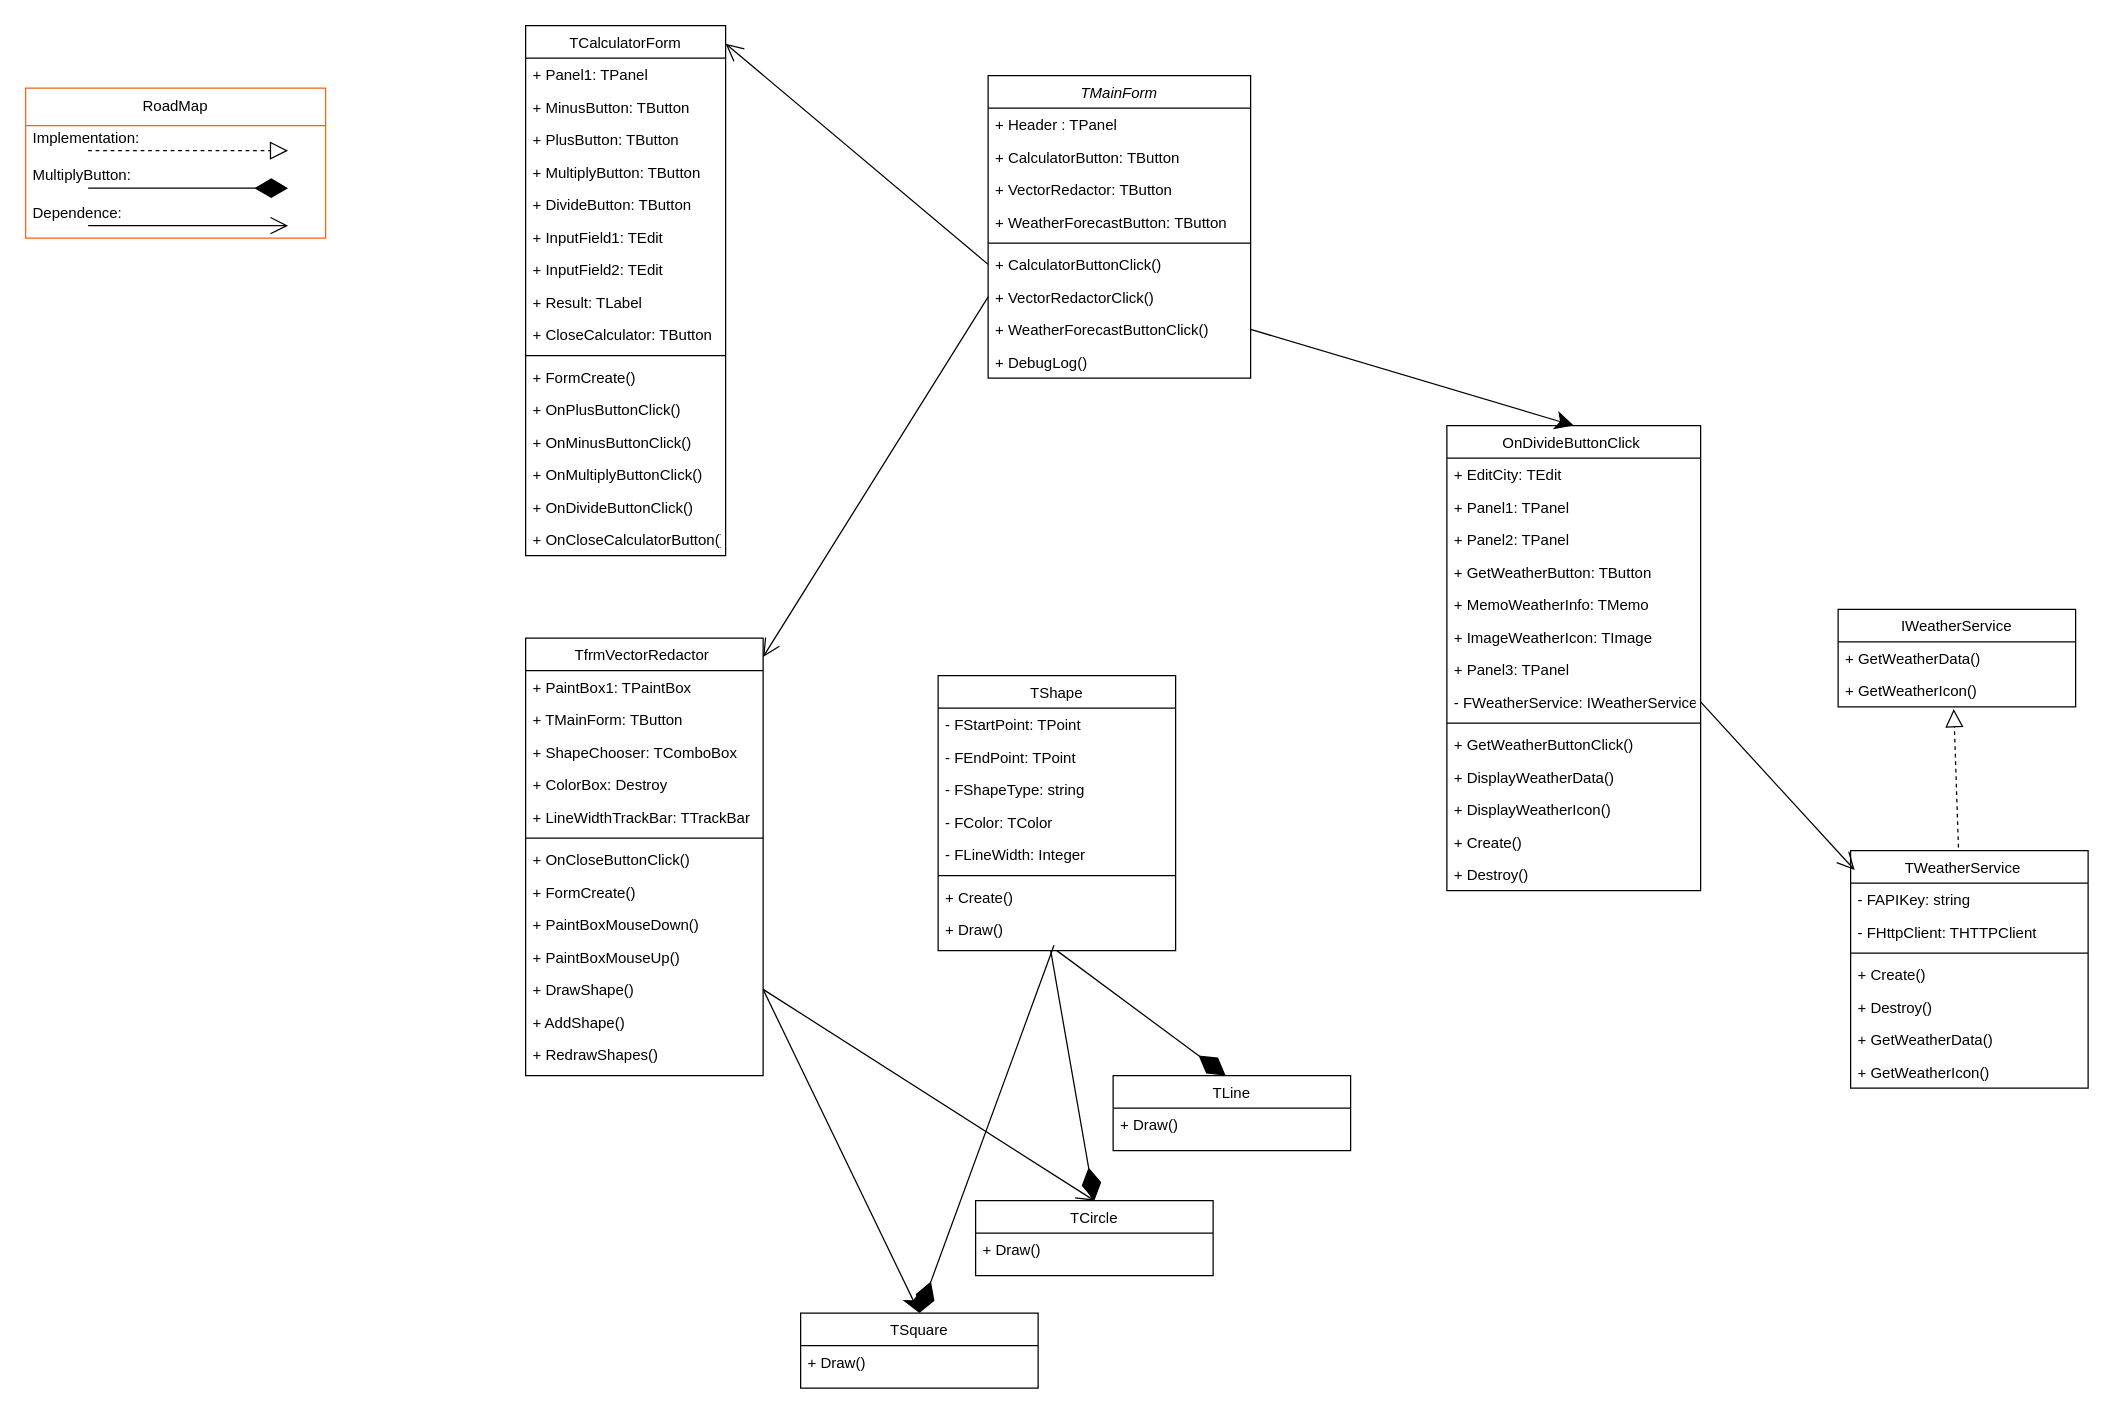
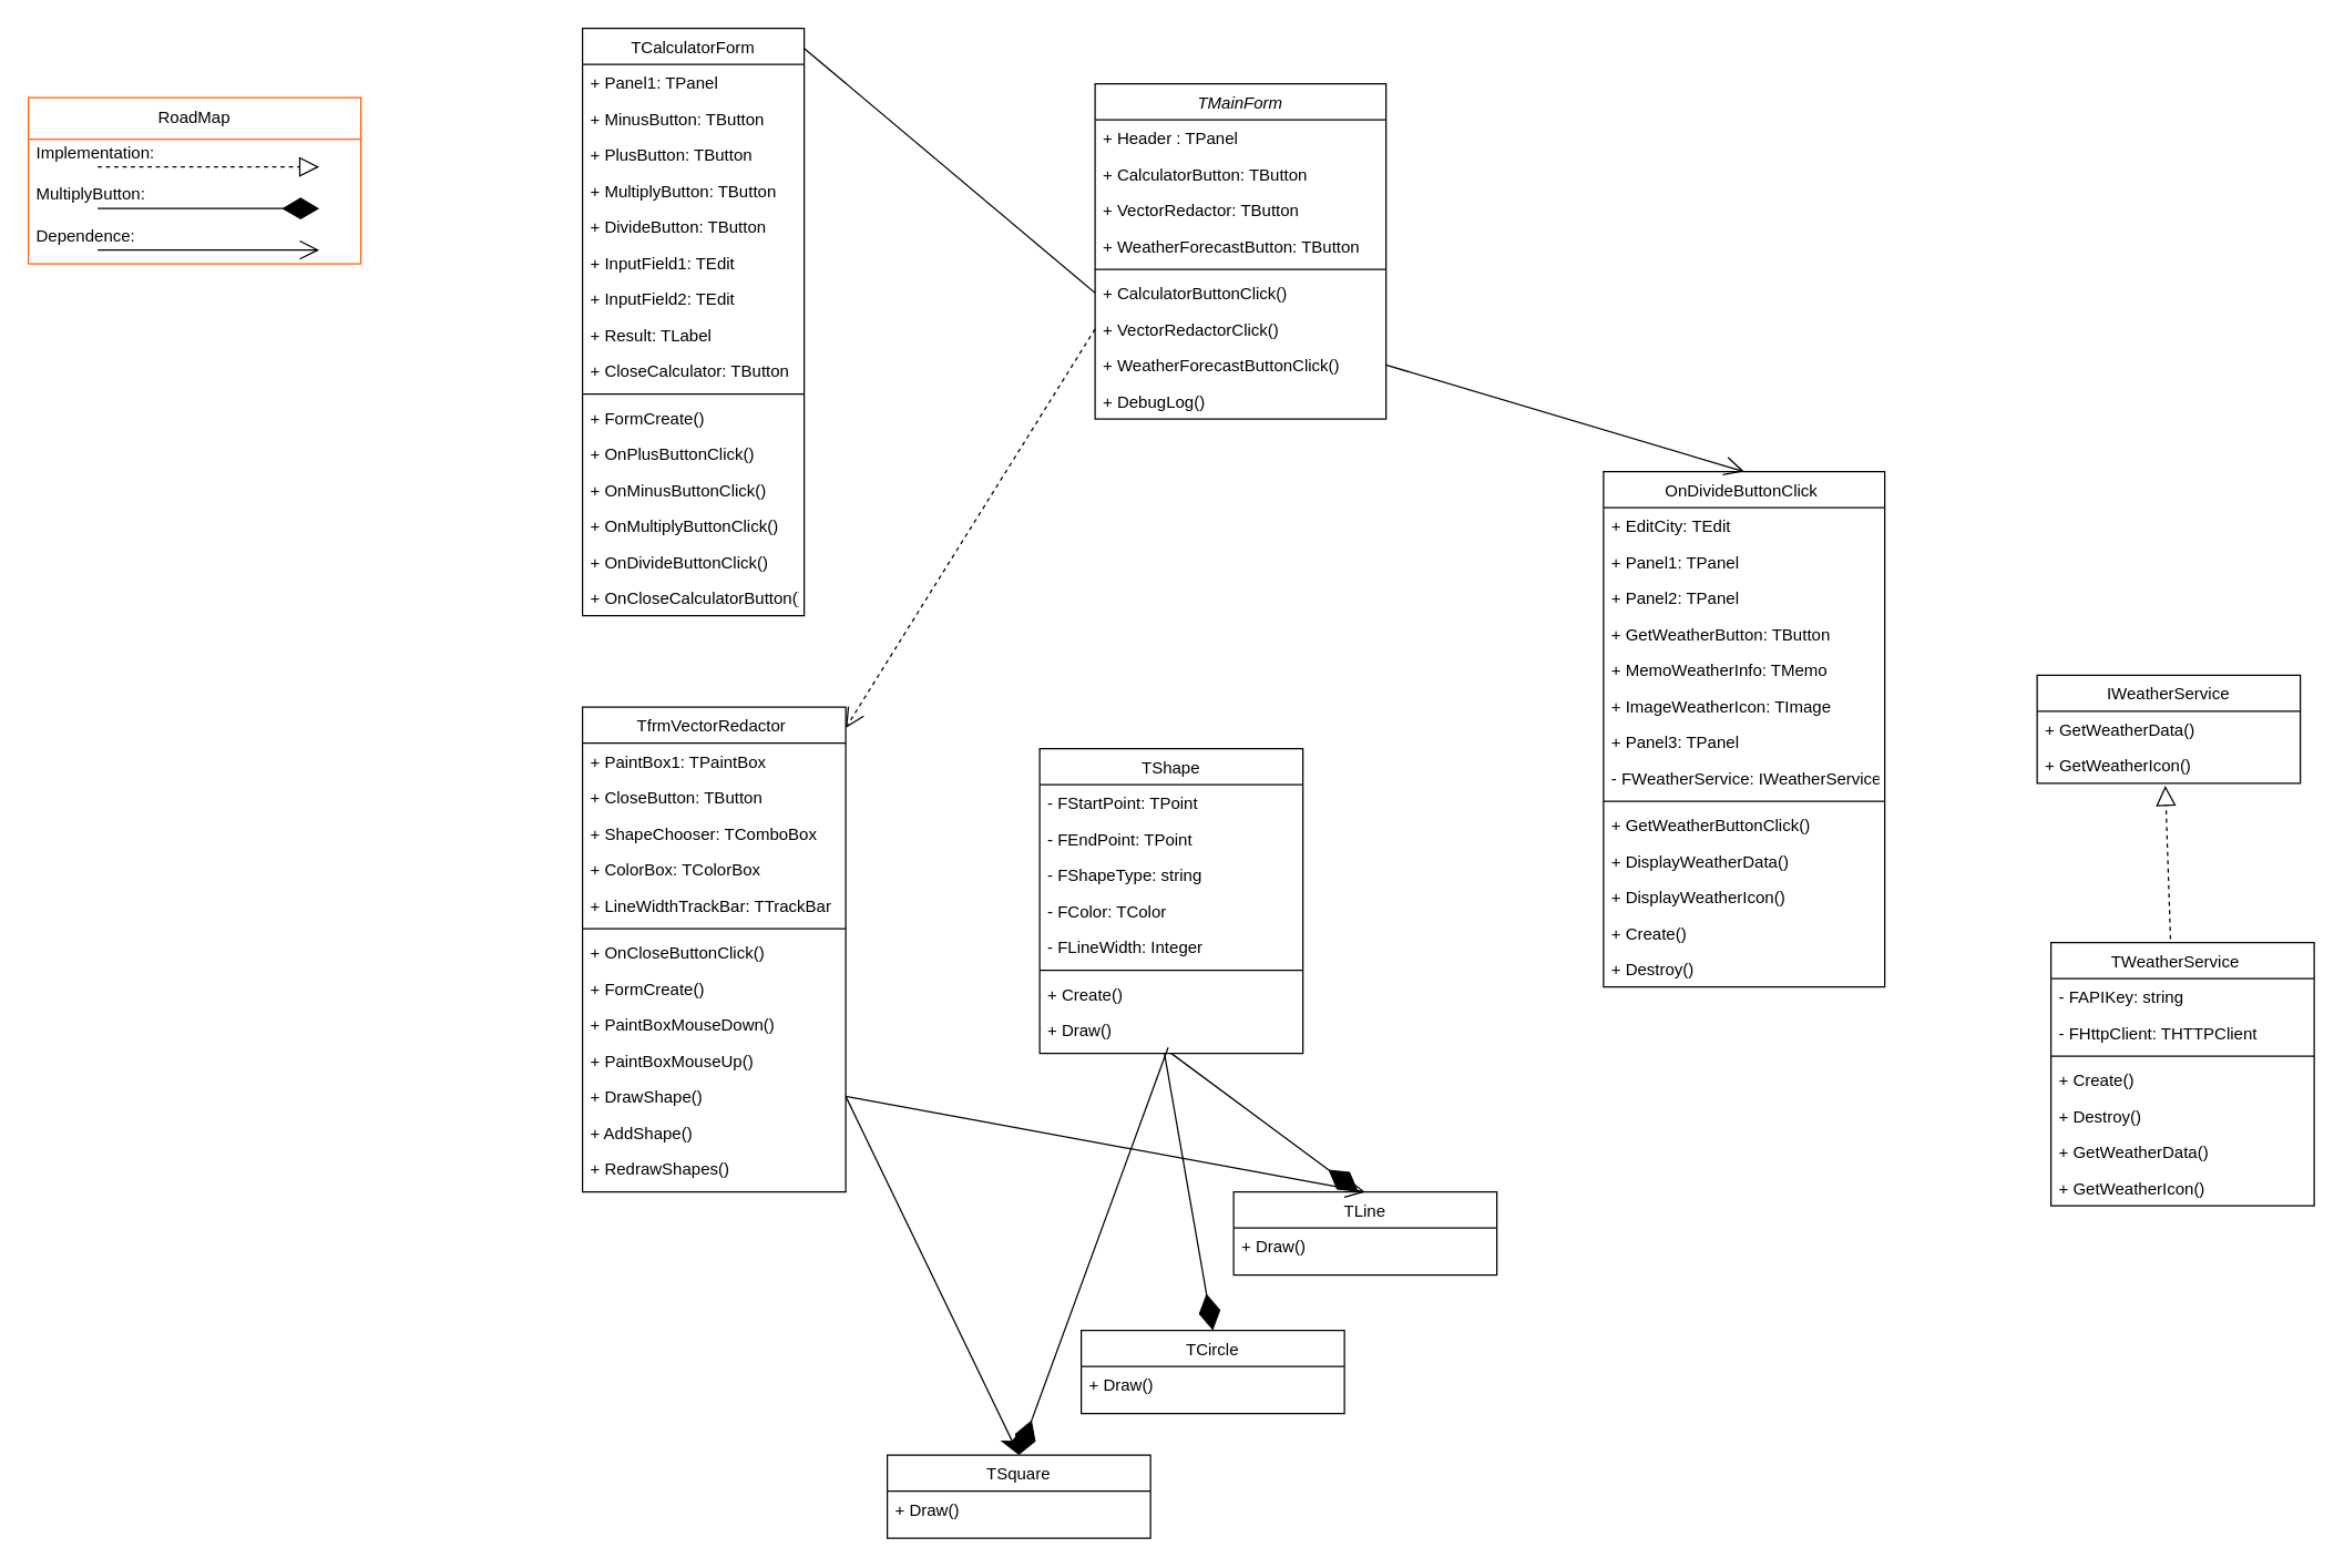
- <mxCell id="87" value="" style="endArrow=open;endFill=1;endSize=12;html=1;rounded=0;entryX=1;entryY=0.034;entryDx=0;entryDy=0;exitX=0;exitY=0.5;exitDx=0;exitDy=0;entryPerimeter=0;" edge="1" parent="1" source="8" target="26"><mxGeometry width="160" relative="1" as="geometry"><mxPoint x="900" y="240" as="sourcePoint" /><mxPoint x="1050" y="260" as="targetPoint" /></mxGeometry></mxCell>
+ <mxCell id="87" value="" style="endArrow=none;endFill=1;endSize=12;html=1;rounded=0;entryX=1;entryY=0.034;entryDx=0;entryDy=0;exitX=0;exitY=0.5;exitDx=0;exitDy=0;entryPerimeter=0;" edge="1" parent="1" source="8" target="26"><mxGeometry width="160" relative="1" as="geometry"><mxPoint x="900" y="240" as="sourcePoint" /><mxPoint x="1050" y="260" as="targetPoint" /></mxGeometry></mxCell>
- <mxCell id="89" value="" style="endArrow=classic;endFill=1;endSize=12;html=1;rounded=0;entryX=0.5;entryY=0;entryDx=0;entryDy=0;exitX=1;exitY=0.5;exitDx=0;exitDy=0;" edge="1" parent="1" source="10" target="61"><mxGeometry width="160" relative="1" as="geometry"><mxPoint x="1160" y="170" as="sourcePoint" /><mxPoint x="1120" y="350" as="targetPoint" /></mxGeometry></mxCell>
+ <mxCell id="89" value="" style="endArrow=open;endFill=1;endSize=12;html=1;rounded=0;entryX=0.5;entryY=0;entryDx=0;entryDy=0;exitX=1;exitY=0.5;exitDx=0;exitDy=0;" edge="1" parent="1" source="10" target="61"><mxGeometry width="160" relative="1" as="geometry"><mxPoint x="1160" y="170" as="sourcePoint" /><mxPoint x="1120" y="350" as="targetPoint" /></mxGeometry></mxCell>
- <mxCell id="88" value="" style="endArrow=open;endFill=1;endSize=12;html=1;rounded=0;entryX=1;entryY=0.043;entryDx=0;entryDy=0;exitX=0;exitY=0.5;exitDx=0;exitDy=0;entryPerimeter=0;" edge="1" parent="1" source="9" target="12"><mxGeometry width="160" relative="1" as="geometry"><mxPoint x="620" y="222" as="sourcePoint" /><mxPoint x="621" y="350" as="targetPoint" /></mxGeometry></mxCell>
+ <mxCell id="88" value="" style="endArrow=open;endFill=1;endSize=12;html=1;rounded=0;entryX=1;entryY=0.043;entryDx=0;entryDy=0;exitX=0;exitY=0.5;exitDx=0;exitDy=0;entryPerimeter=0;dashed=1;" edge="1" parent="1" source="9" target="12"><mxGeometry width="160" relative="1" as="geometry"><mxPoint x="620" y="222" as="sourcePoint" /><mxPoint x="621" y="350" as="targetPoint" /></mxGeometry></mxCell>
- <mxCell id="14" value="+ TMainForm: TButton" style="text;align=left;verticalAlign=top;spacingLeft=4;spacingRight=4;overflow=hidden;rotatable=0;points=[[0,0.5],[1,0.5]];portConstraint=eastwest;rounded=0;shadow=0;html=0;" parent="12" vertex="1"><mxGeometry y="52" width="190" height="26" as="geometry" /></mxCell>
+ <mxCell id="14" value="+ CloseButton: TButton" style="text;align=left;verticalAlign=top;spacingLeft=4;spacingRight=4;overflow=hidden;rotatable=0;points=[[0,0.5],[1,0.5]];portConstraint=eastwest;rounded=0;shadow=0;html=0;" parent="12" vertex="1"><mxGeometry y="52" width="190" height="26" as="geometry" /></mxCell>
- <mxCell id="16" value="+ ColorBox: Destroy" style="text;align=left;verticalAlign=top;spacingLeft=4;spacingRight=4;overflow=hidden;rotatable=0;points=[[0,0.5],[1,0.5]];portConstraint=eastwest;" vertex="1" parent="12"><mxGeometry y="104" width="190" height="26" as="geometry" /></mxCell>
+ <mxCell id="16" value="+ ColorBox: TColorBox" style="text;align=left;verticalAlign=top;spacingLeft=4;spacingRight=4;overflow=hidden;rotatable=0;points=[[0,0.5],[1,0.5]];portConstraint=eastwest;" vertex="1" parent="12"><mxGeometry y="104" width="190" height="26" as="geometry" /></mxCell>
- <mxCell id="93" value="" style="endArrow=open;endFill=1;endSize=12;html=1;rounded=0;exitX=1;exitY=0.5;exitDx=0;exitDy=0;entryX=0.017;entryY=0.082;entryDx=0;entryDy=0;entryPerimeter=0;" edge="1" parent="1" source="69" target="76"><mxGeometry width="160" relative="1" as="geometry"><mxPoint x="1200" y="750" as="sourcePoint" /><mxPoint x="1360" y="750" as="targetPoint" /></mxGeometry></mxCell>
+ <mxCell id="84" value="" style="endArrow=open;endFill=1;endSize=12;html=1;rounded=0;exitX=1;exitY=0.5;exitDx=0;exitDy=0;entryX=0.5;entryY=0;entryDx=0;entryDy=0;" edge="1" parent="1" source="23" target="52"><mxGeometry width="160" relative="1" as="geometry"><mxPoint x="1040" y="870" as="sourcePoint" /><mxPoint x="1240" y="850" as="targetPoint" /></mxGeometry></mxCell>
- <mxCell id="85" value="" style="endArrow=open;endFill=1;endSize=12;html=1;rounded=0;entryX=0.5;entryY=0;entryDx=0;entryDy=0;exitX=1;exitY=0.5;exitDx=0;exitDy=0;" edge="1" parent="1" source="23" target="54"><mxGeometry width="160" relative="1" as="geometry"><mxPoint x="1120" y="710" as="sourcePoint" /><mxPoint x="1110" y="870" as="targetPoint" /></mxGeometry></mxCell>
